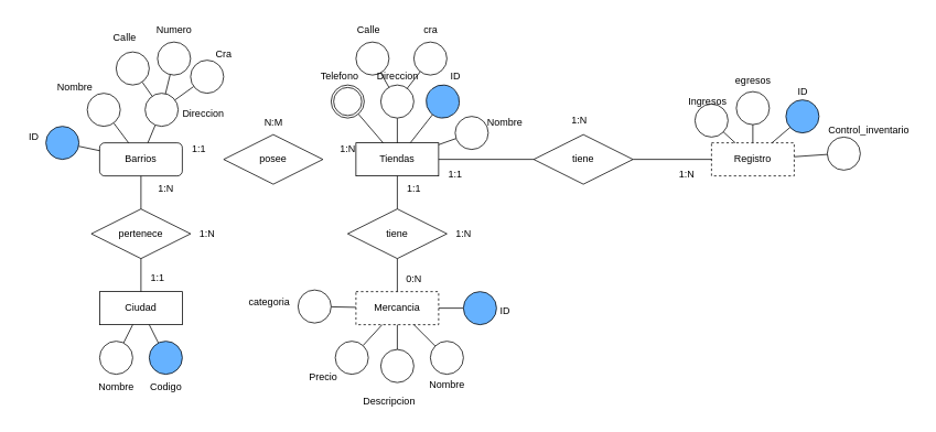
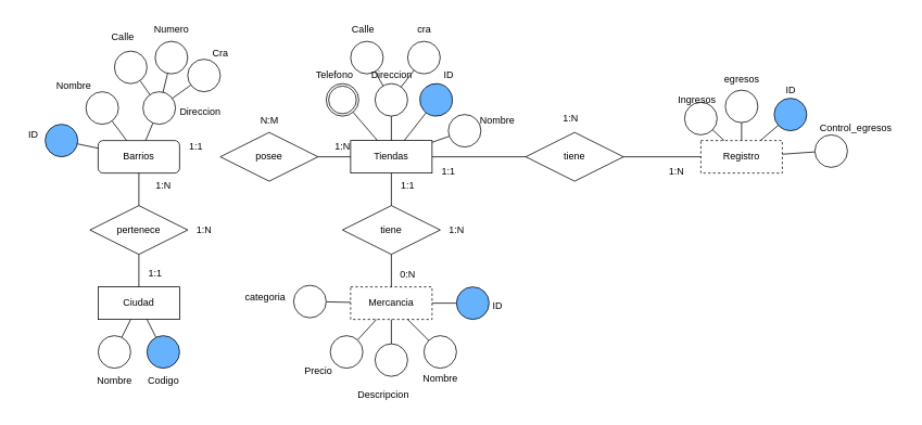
- <mxCell id="90" value="Control_inventario" style="text;html=1;align=center;verticalAlign=middle;resizable=0;points=[];autosize=1;strokeColor=none;fillColor=none;" parent="1" vertex="1"><mxGeometry x="990" y="142" width="120" height="30" as="geometry" /></mxCell>
+ <mxCell id="90" value="Control_egresos" style="text;html=1;align=center;verticalAlign=middle;resizable=0;points=[];autosize=1;strokeColor=none;fillColor=none;" parent="1" vertex="1"><mxGeometry x="990" y="142" width="120" height="30" as="geometry" /></mxCell>
+ <mxCell id="11" value="" style="endArrow=none;html=1;rounded=0;" parent="1" source="6" target="3" edge="1"><mxGeometry width="50" height="50" relative="1" as="geometry"><mxPoint x="370" y="182" as="sourcePoint" /><mxPoint x="420" y="182" as="targetPoint" /></mxGeometry></mxCell>
